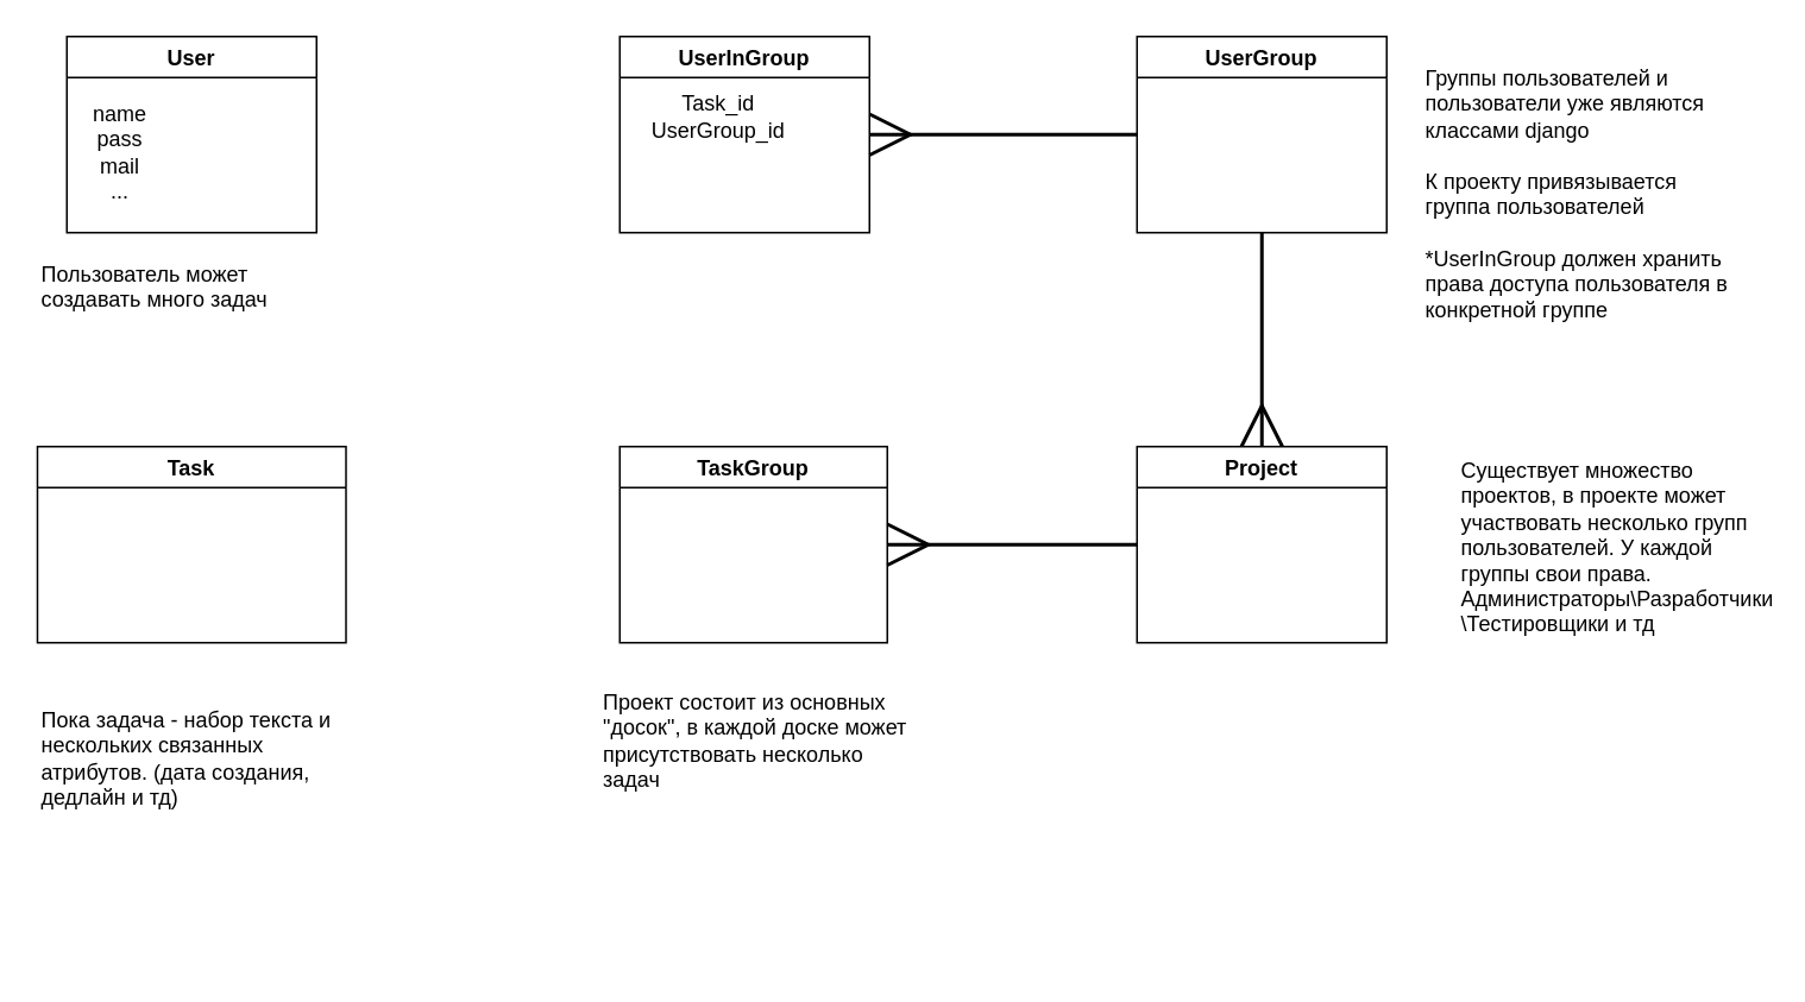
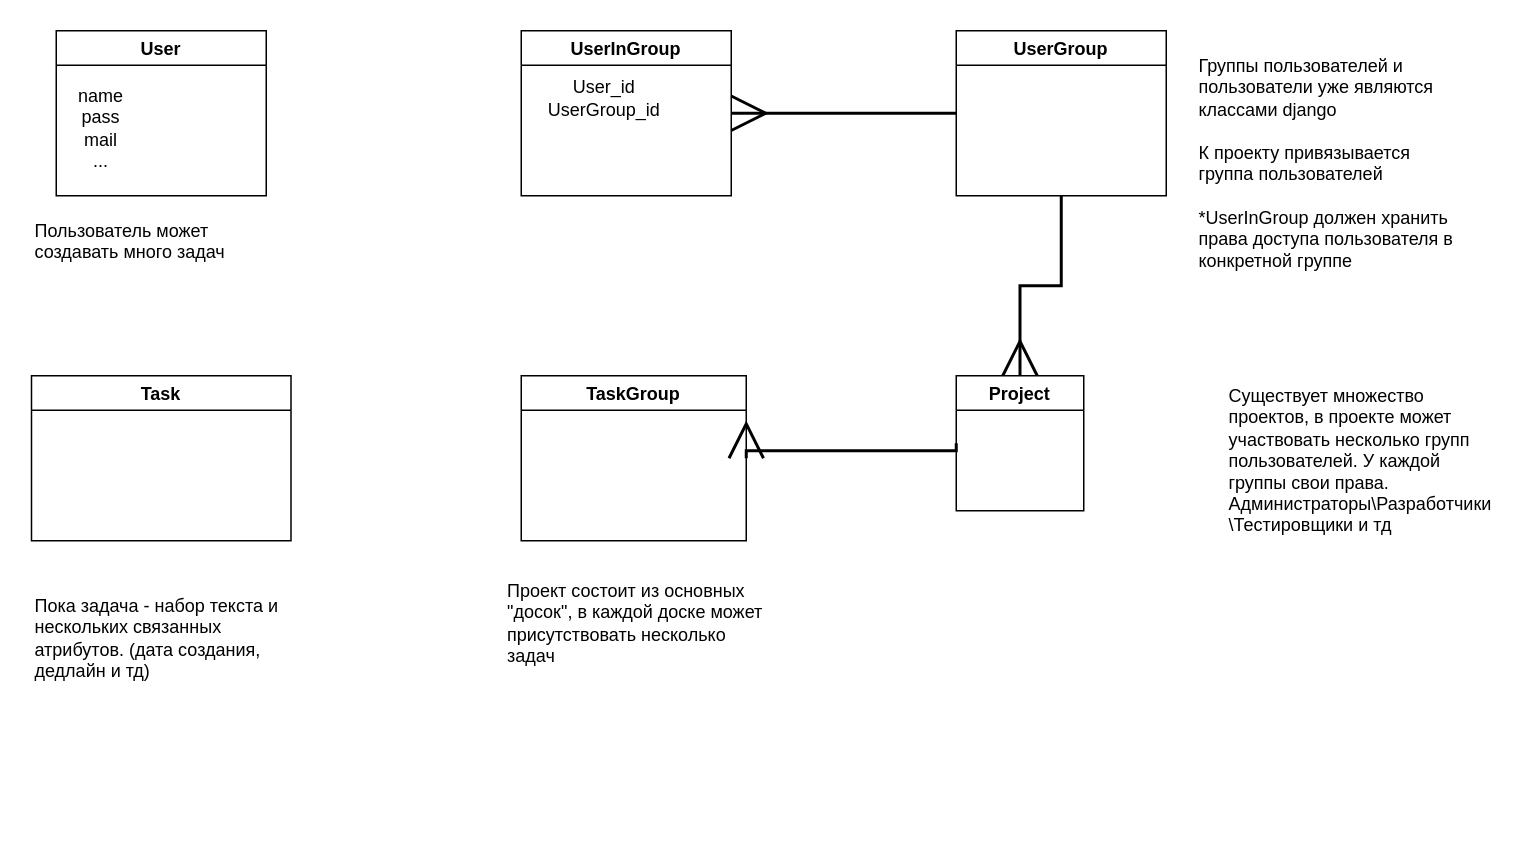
- <mxCell id="8" value="&lt;div&gt;Task_id&lt;/div&gt;&lt;div&gt;UserGroup_id&lt;/div&gt;" style="text;html=1;align=center;verticalAlign=middle;resizable=0;points=[];autosize=1;strokeColor=none;" vertex="1" parent="7"><mxGeometry x="10" y="30" width="90" height="30" as="geometry" /></mxCell>
+ <mxCell id="8" value="&lt;div&gt;User_id&lt;/div&gt;&lt;div&gt;UserGroup_id&lt;/div&gt;" style="text;html=1;align=center;verticalAlign=middle;resizable=0;points=[];autosize=1;strokeColor=none;" vertex="1" parent="7"><mxGeometry x="10" y="30" width="90" height="30" as="geometry" /></mxCell>
- <mxCell id="13" value="Project" style="swimlane;" vertex="1" parent="1"><mxGeometry x="637" y="250" width="140" height="110" as="geometry" /></mxCell>
+ <mxCell id="13" value="Project" style="swimlane;" vertex="1" parent="1"><mxGeometry x="637" y="250" width="85" height="90" as="geometry" /></mxCell>
